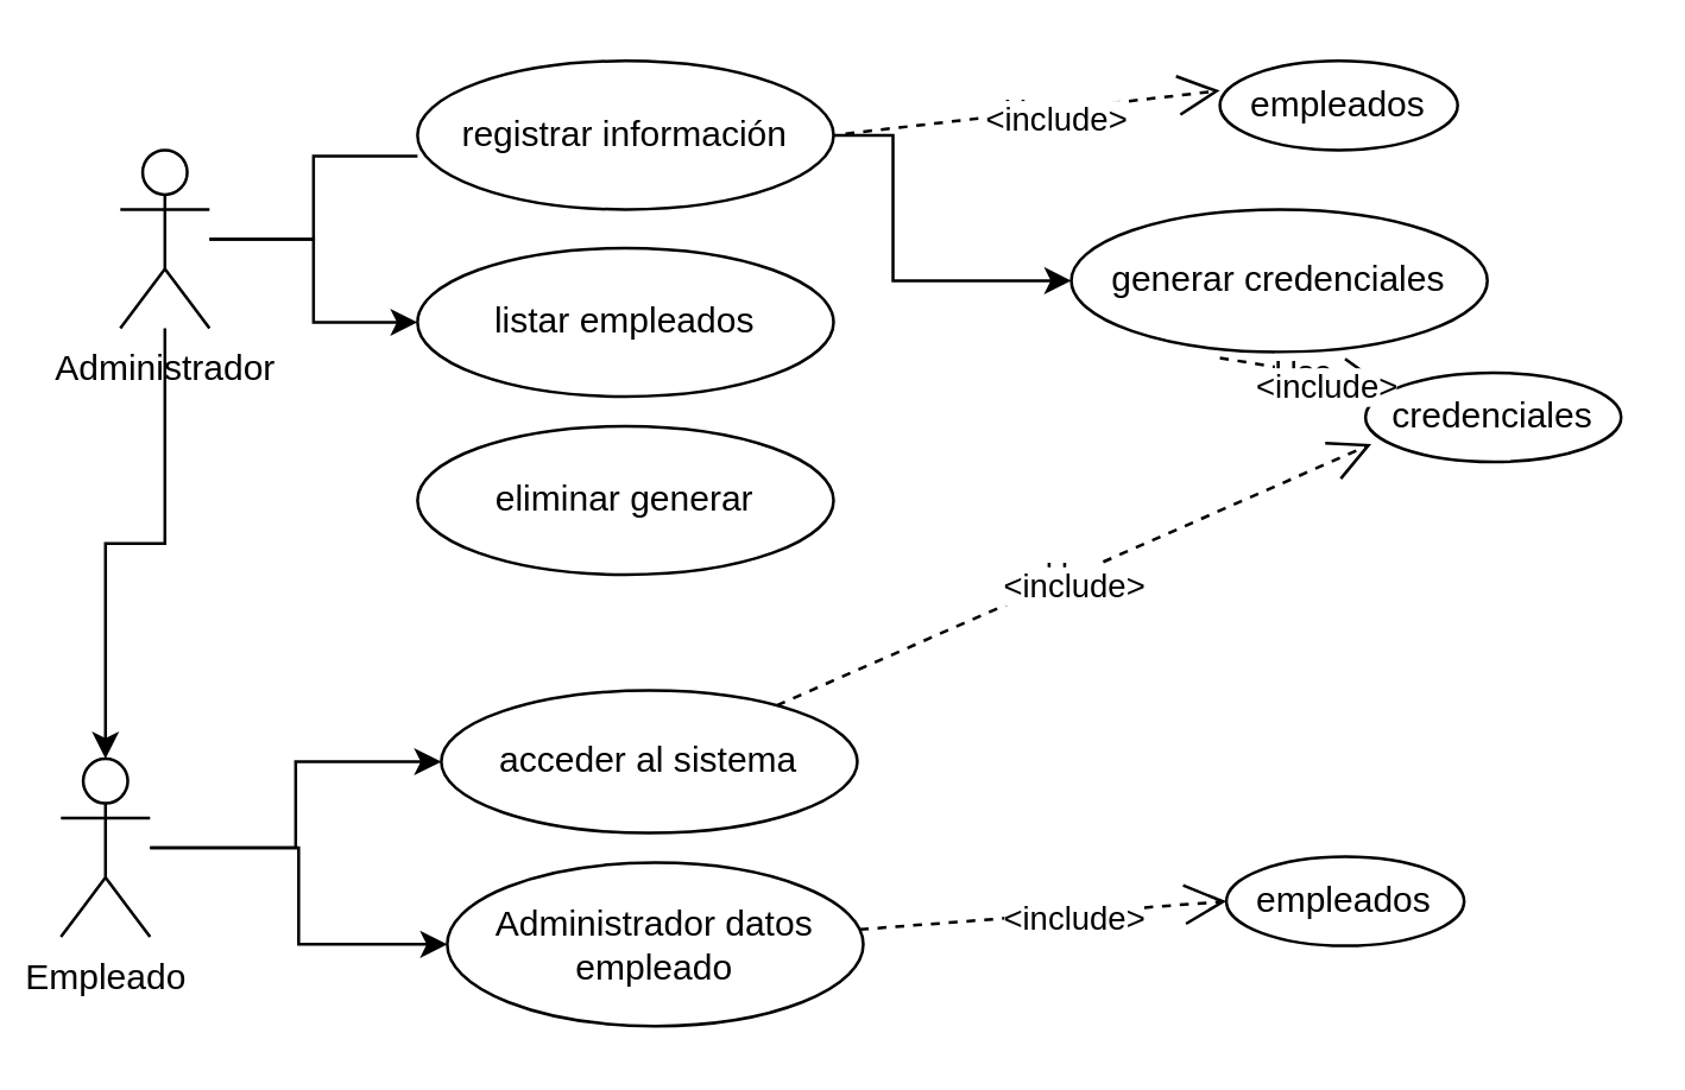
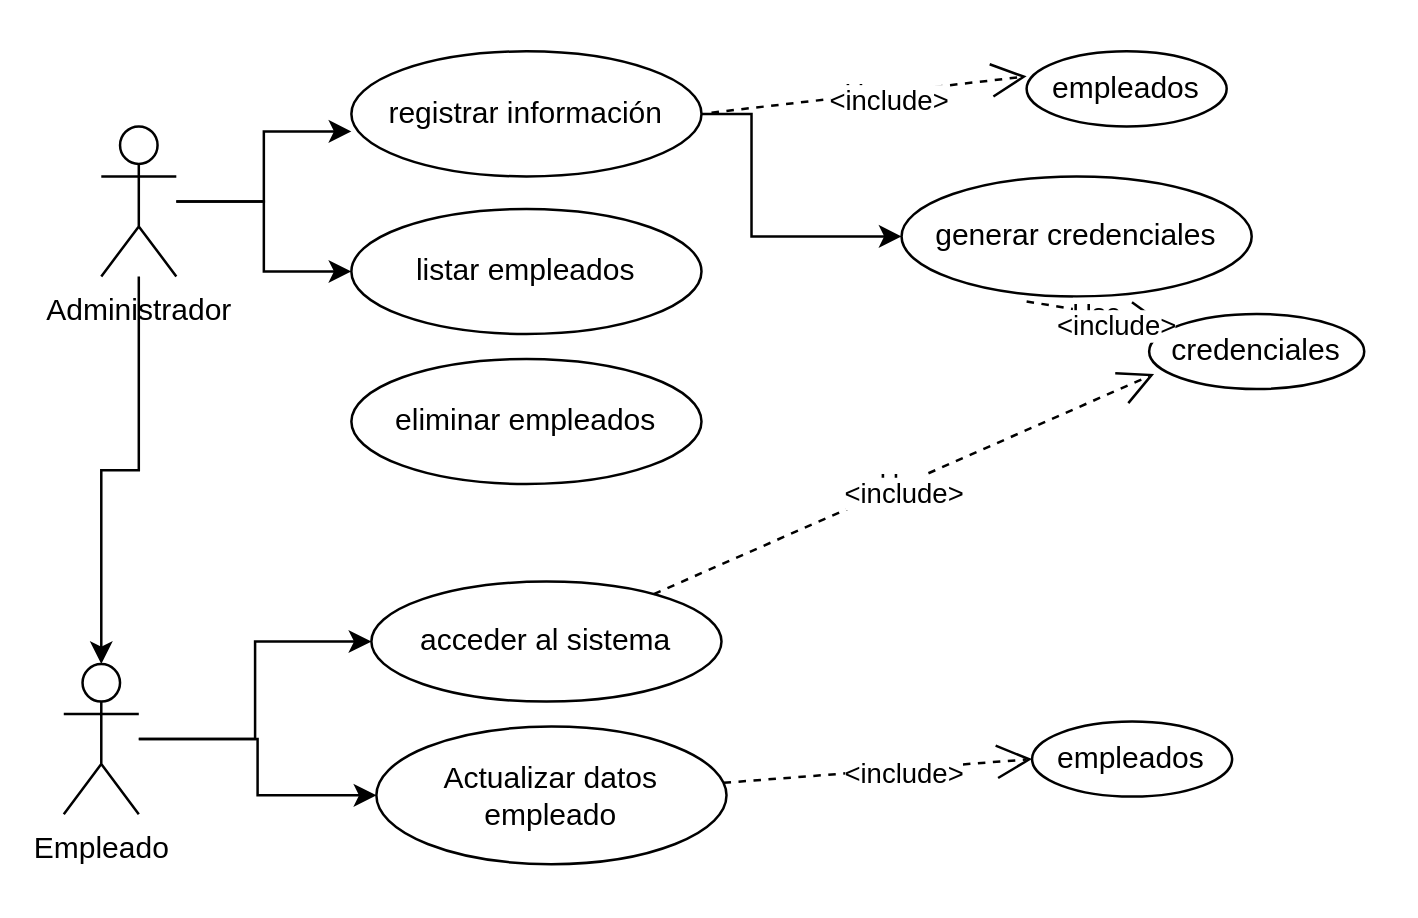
- <mxCell id="2" style="edgeStyle=orthogonalEdgeStyle;rounded=0;orthogonalLoop=1;jettySize=auto;html=1;entryX=0;entryY=0.64;entryDx=0;entryDy=0;entryPerimeter=0;endArrow=none;" edge="1" parent="1" source="5" target="10"><mxGeometry relative="1" as="geometry" /></mxCell>
+ <mxCell id="2" style="edgeStyle=orthogonalEdgeStyle;rounded=0;orthogonalLoop=1;jettySize=auto;html=1;entryX=0;entryY=0.64;entryDx=0;entryDy=0;entryPerimeter=0;" edge="1" parent="1" source="5" target="10"><mxGeometry relative="1" as="geometry" /></mxCell>
- <mxCell id="14" value="eliminar generar" style="ellipse;whiteSpace=wrap;html=1;" vertex="1" parent="1"><mxGeometry x="140" y="143" width="140" height="50" as="geometry" /></mxCell>
+ <mxCell id="14" value="eliminar empleados" style="ellipse;whiteSpace=wrap;html=1;" vertex="1" parent="1"><mxGeometry x="140" y="143" width="140" height="50" as="geometry" /></mxCell>
- <mxCell id="8" value="Empleado" style="shape=umlActor;verticalLabelPosition=bottom;verticalAlign=top;html=1;" vertex="1" parent="1"><mxGeometry x="20" y="255" width="30" height="60" as="geometry" /></mxCell>
+ <mxCell id="8" value="Empleado" style="shape=umlActor;verticalLabelPosition=bottom;verticalAlign=top;html=1;" vertex="1" parent="1"><mxGeometry x="25" y="265" width="30" height="60" as="geometry" /></mxCell>
- <mxCell id="13" value="Administrador datos empleado" style="ellipse;whiteSpace=wrap;html=1;" vertex="1" parent="1"><mxGeometry x="150" y="290" width="140" height="55" as="geometry" /></mxCell>
+ <mxCell id="13" value="Actualizar datos empleado" style="ellipse;whiteSpace=wrap;html=1;" vertex="1" parent="1"><mxGeometry x="150" y="290" width="140" height="55" as="geometry" /></mxCell>
